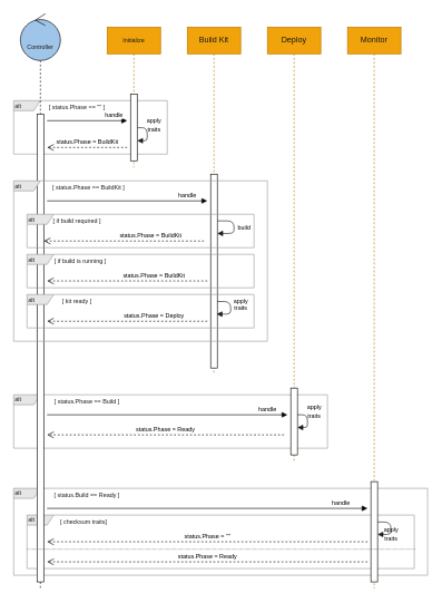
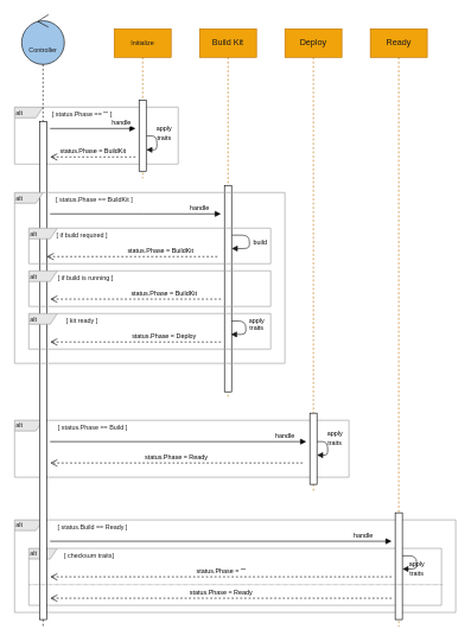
- <mxCell id="17" value="Monitor" style="shape=umlLifeline;perimeter=lifelinePerimeter;whiteSpace=wrap;html=1;container=1;collapsible=0;recursiveResize=0;outlineConnect=0;fillColor=#f0a30a;strokeColor=#BD7000;fontColor=#1A1A1A;" parent="1" vertex="1"><mxGeometry x="520" y="40" width="80" height="840" as="geometry" /></mxCell>
+ <mxCell id="17" value="Ready" style="shape=umlLifeline;perimeter=lifelinePerimeter;whiteSpace=wrap;html=1;container=1;collapsible=0;recursiveResize=0;outlineConnect=0;fillColor=#f0a30a;strokeColor=#BD7000;fontColor=#1A1A1A;" parent="1" vertex="1"><mxGeometry x="520" y="40" width="80" height="840" as="geometry" /></mxCell>
